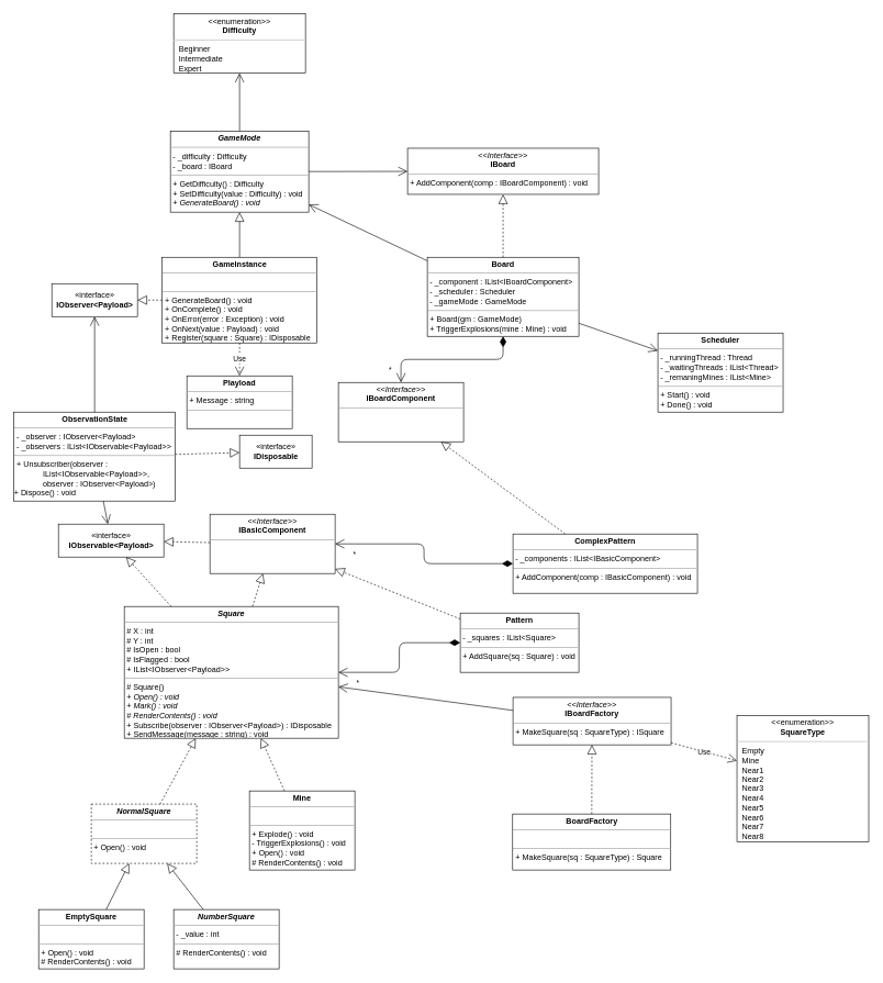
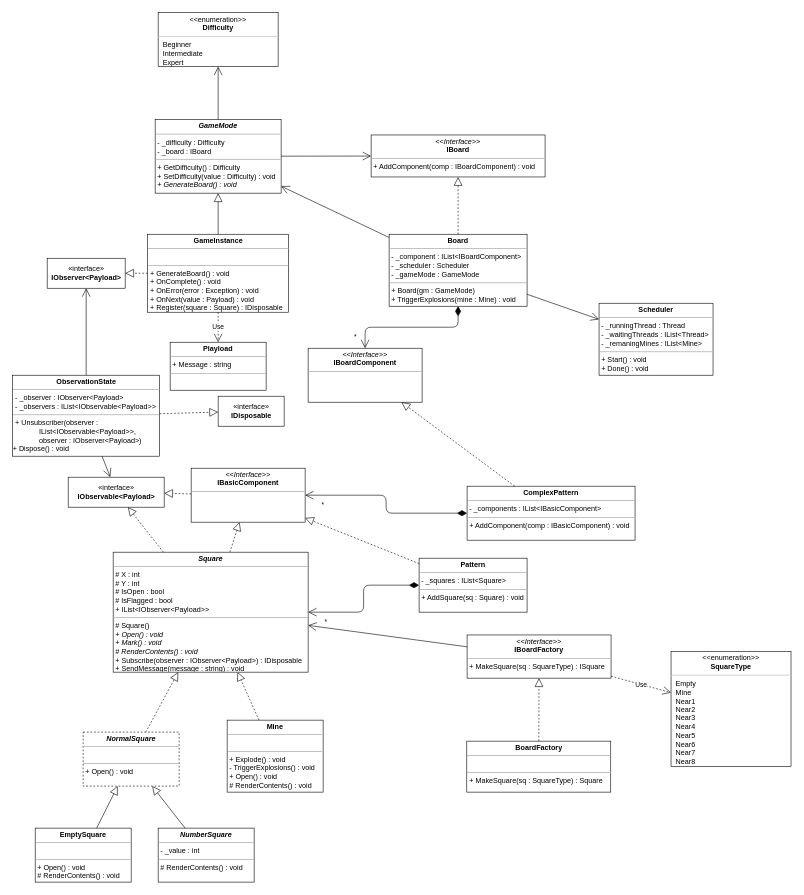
- <mxCell id="39" value="«interface»&lt;br&gt;&lt;b&gt;IObservable&amp;lt;Payload&amp;gt;&lt;/b&gt;" style="html=1;" vertex="1" parent="1"><mxGeometry x="88" y="795" width="160" height="50" as="geometry" /></mxCell>
+ <mxCell id="39" value="«interface»&lt;br&gt;&lt;b&gt;IObservable&amp;lt;Payload&amp;gt;&lt;/b&gt;" style="html=1;" vertex="1" parent="1"><mxGeometry x="113" y="795" width="160" height="50" as="geometry" /></mxCell>
